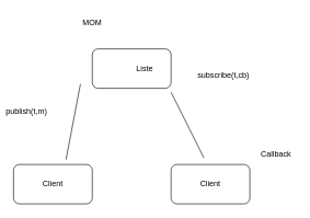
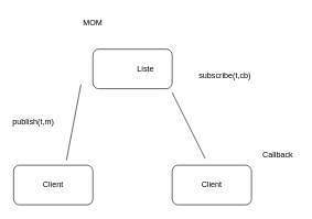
- <mxCell id="13" value="publish(t,m)" style="text;html=1;align=center;verticalAlign=middle;whiteSpace=wrap;rounded=0;" parent="1" vertex="1"><mxGeometry x="10" y="155" width="60" height="30" as="geometry" /></mxCell>
+ <mxCell id="13" value="publish(t,m)" style="text;html=1;align=center;verticalAlign=middle;whiteSpace=wrap;rounded=0;" parent="1" vertex="1"><mxGeometry x="20" y="170" width="60" height="30" as="geometry" /></mxCell>
